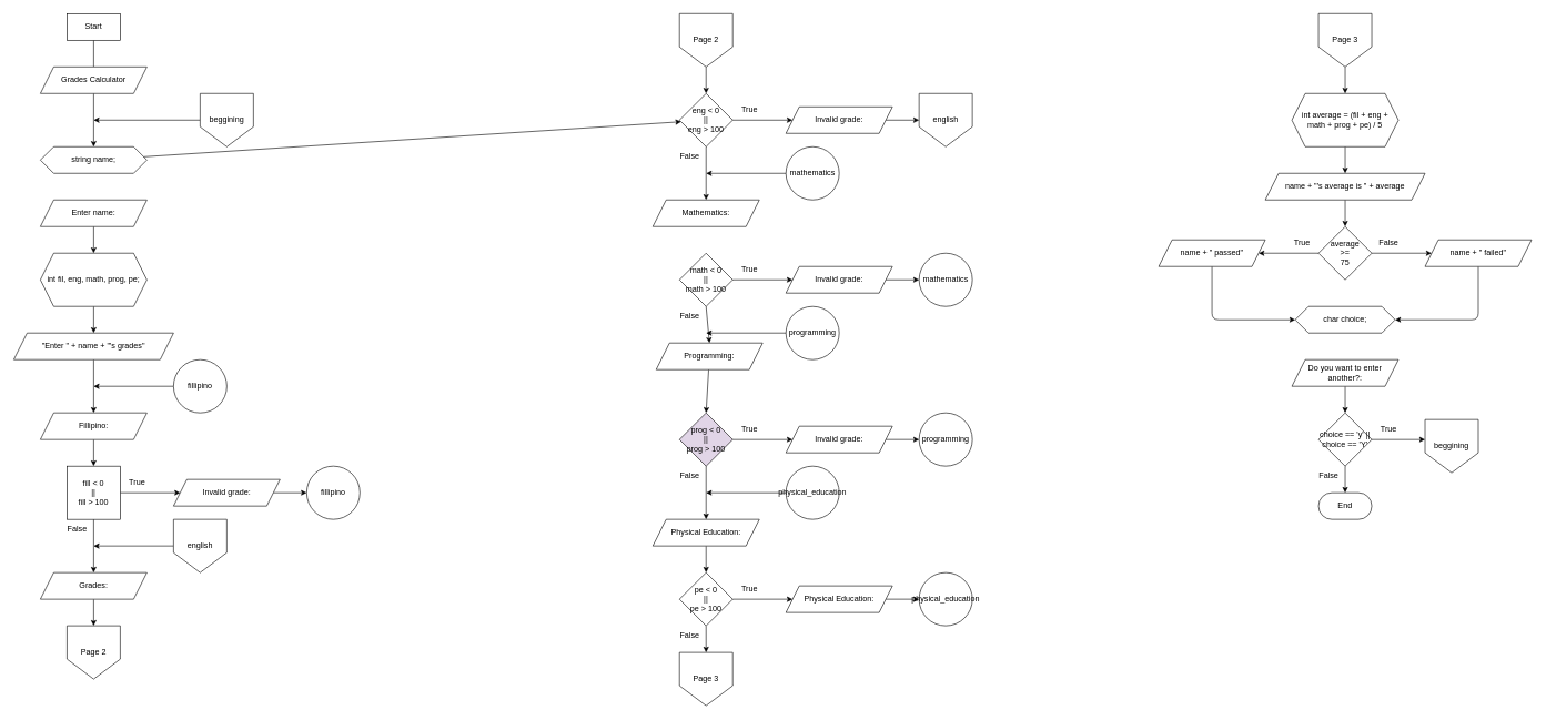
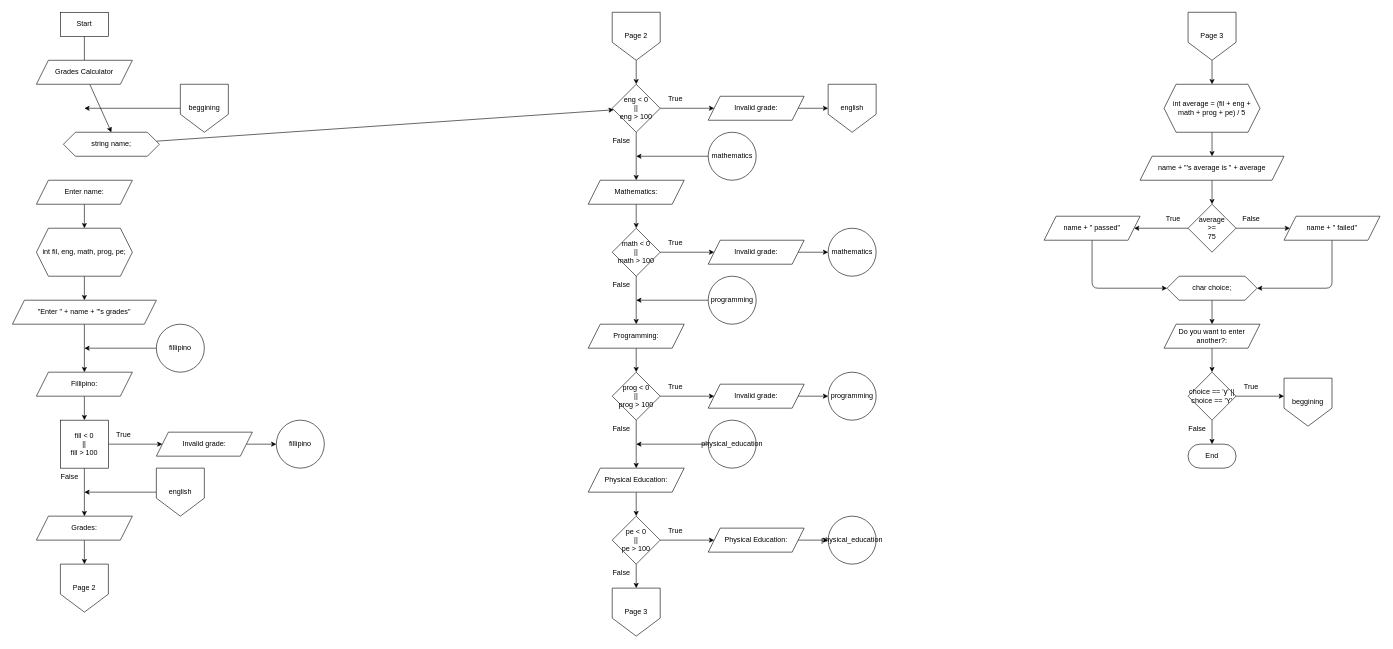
- <mxCell id="89" value="string name;" style="shape=hexagon;perimeter=hexagonPerimeter2;whiteSpace=wrap;html=1;fixedSize=1;size=20.0;" vertex="1" parent="1"><mxGeometry x="60" y="220" width="160" height="40" as="geometry" /></mxCell>
+ <mxCell id="89" value="string name;" style="shape=hexagon;perimeter=hexagonPerimeter2;whiteSpace=wrap;html=1;fixedSize=1;size=20.0;" vertex="1" parent="1"><mxGeometry x="105" y="220" width="160" height="40" as="geometry" /></mxCell>
+ <mxCell id="31" style="edgeStyle=none;html=1;entryX=0.5;entryY=0;entryDx=0;entryDy=0;" parent="1" source="32" target="34" edge="1"><mxGeometry relative="1" as="geometry" /></mxCell>
+ <mxCell id="81" style="edgeStyle=none;html=1;entryX=0.5;entryY=0;entryDx=0;entryDy=0;" parent="1" source="82" target="87" edge="1"><mxGeometry relative="1" as="geometry" /></mxCell>
- <mxCell id="44" value="Programming:" style="shape=parallelogram;perimeter=parallelogramPerimeter;whiteSpace=wrap;html=1;fixedSize=1;" parent="1" vertex="1"><mxGeometry x="985" y="515" width="160" height="40" as="geometry" /></mxCell>
+ <mxCell id="44" value="Programming:" style="shape=parallelogram;perimeter=parallelogramPerimeter;whiteSpace=wrap;html=1;fixedSize=1;" parent="1" vertex="1"><mxGeometry x="980" y="540" width="160" height="40" as="geometry" /></mxCell>
- <mxCell id="46" value="prog &amp;lt; 0&lt;br&gt;||&lt;br&gt;prog &amp;gt; 100" style="rhombus;whiteSpace=wrap;html=1;fillColor=#e1d5e7;" parent="1" vertex="1"><mxGeometry x="1020" y="620" width="80" height="80" as="geometry" /></mxCell>
+ <mxCell id="46" value="prog &amp;lt; 0&lt;br&gt;||&lt;br&gt;prog &amp;gt; 100" style="rhombus;whiteSpace=wrap;html=1;" parent="1" vertex="1"><mxGeometry x="1020" y="620" width="80" height="80" as="geometry" /></mxCell>
